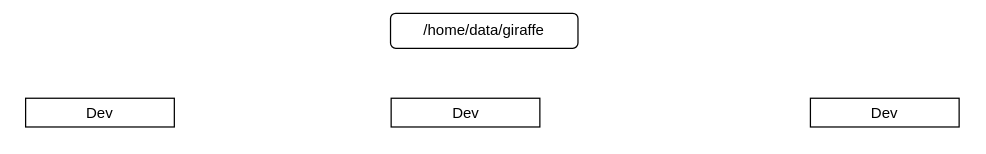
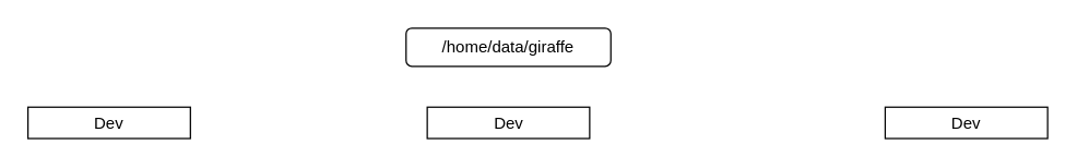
- <mxCell id="2" value="/home/data/giraffe" style="rounded=1;whiteSpace=wrap;html=1;" vertex="1" parent="1"><mxGeometry x="312" y="10" width="150" height="28" as="geometry" /></mxCell>
+ <mxCell id="2" value="/home/data/giraffe" style="rounded=1;whiteSpace=wrap;html=1;" vertex="1" parent="1"><mxGeometry x="297" y="20" width="150" height="28" as="geometry" /></mxCell>
